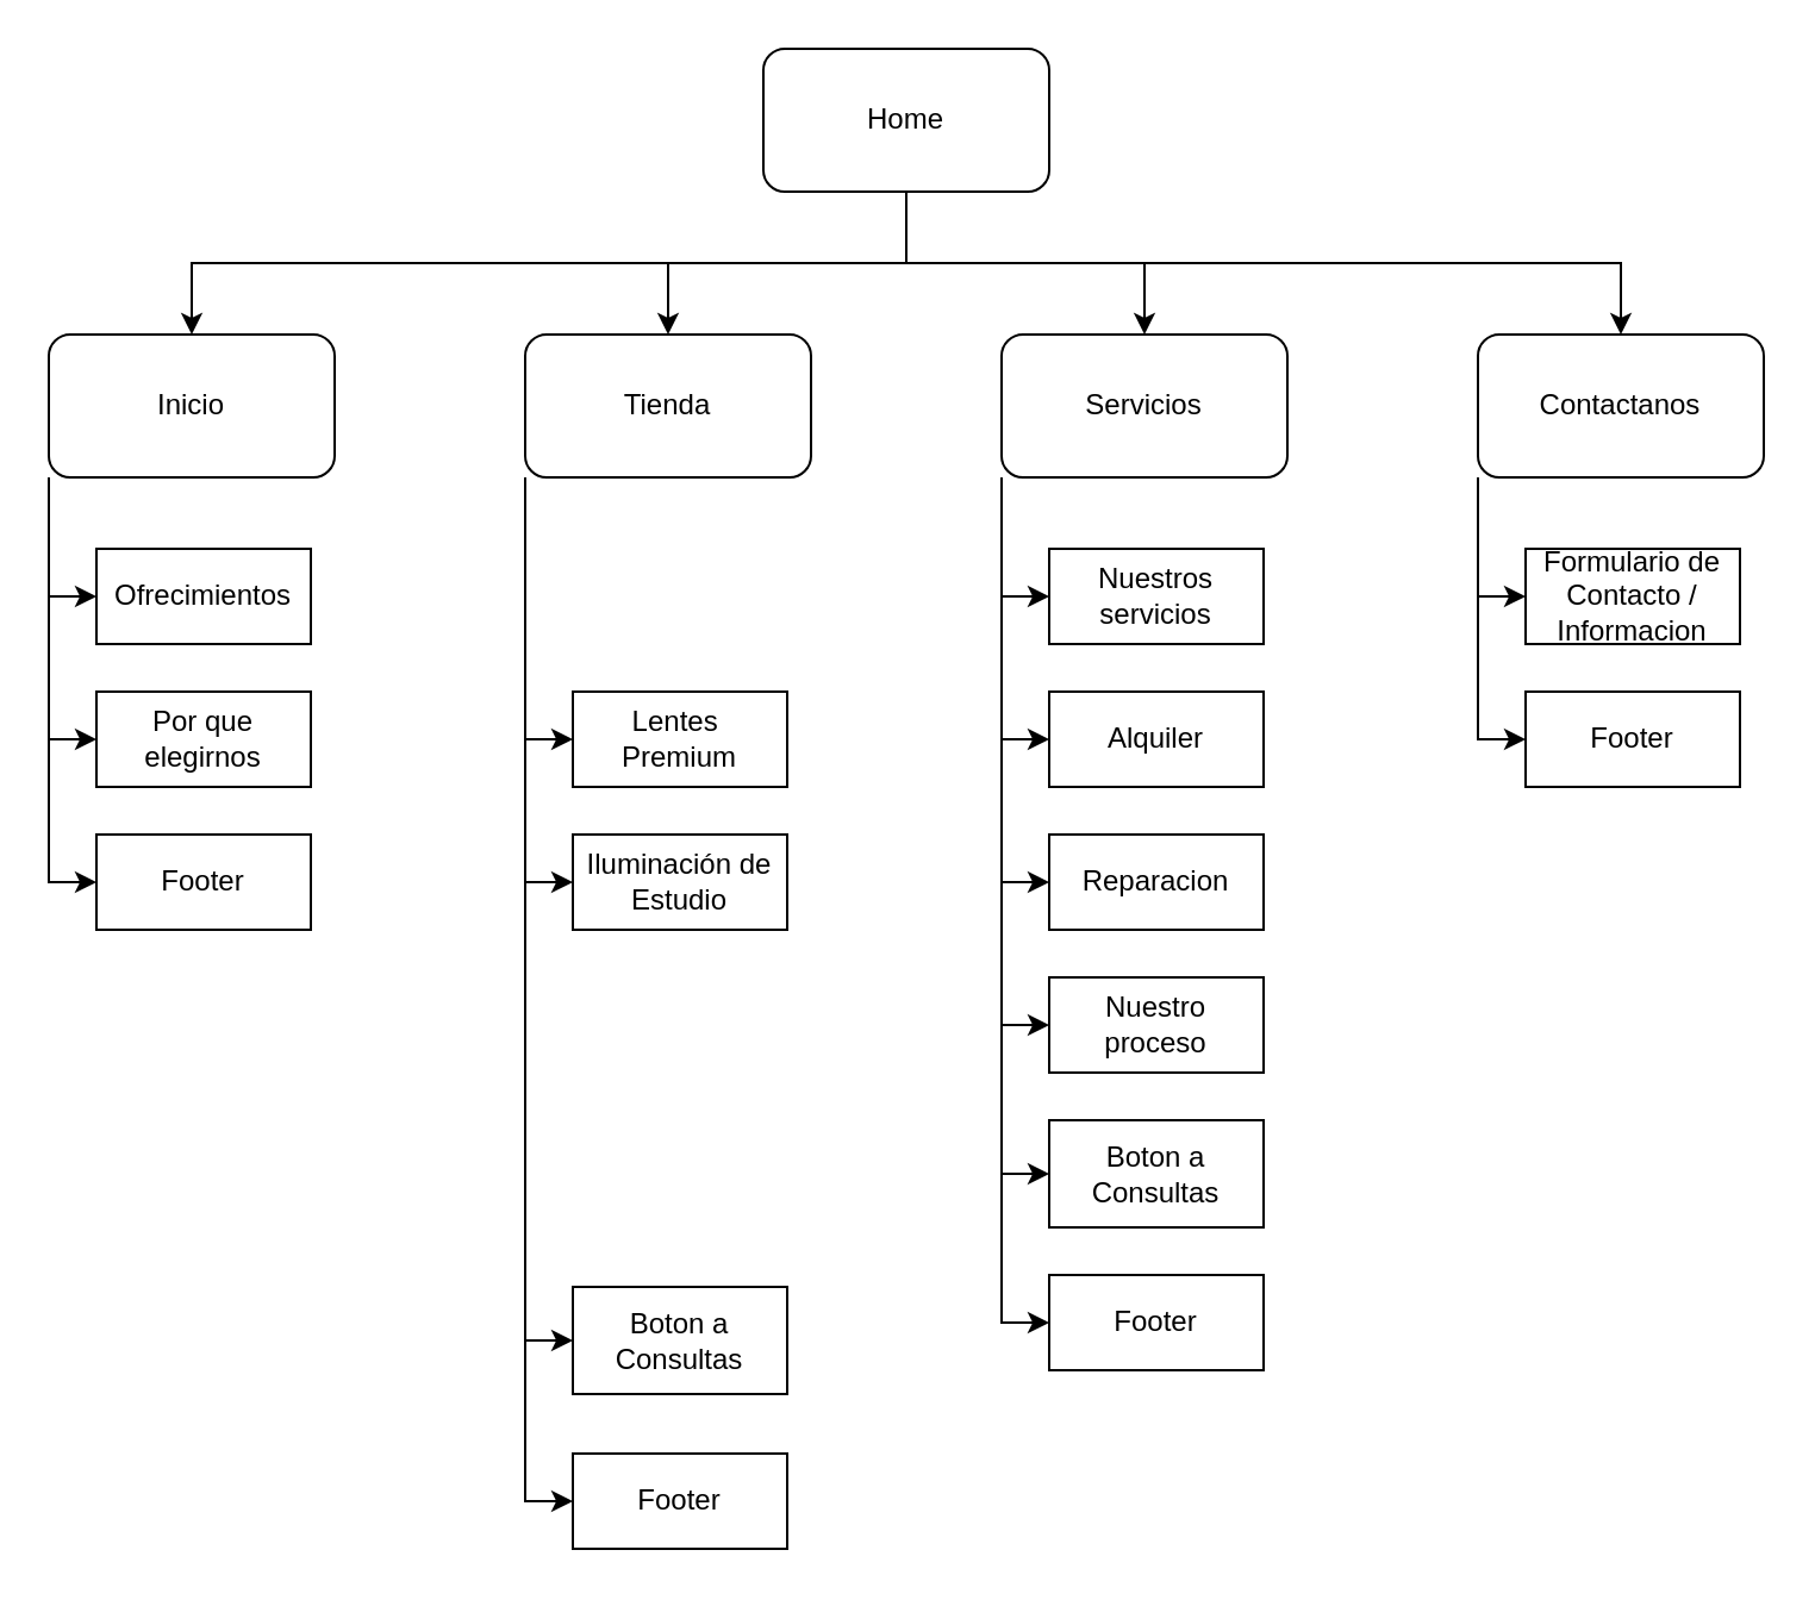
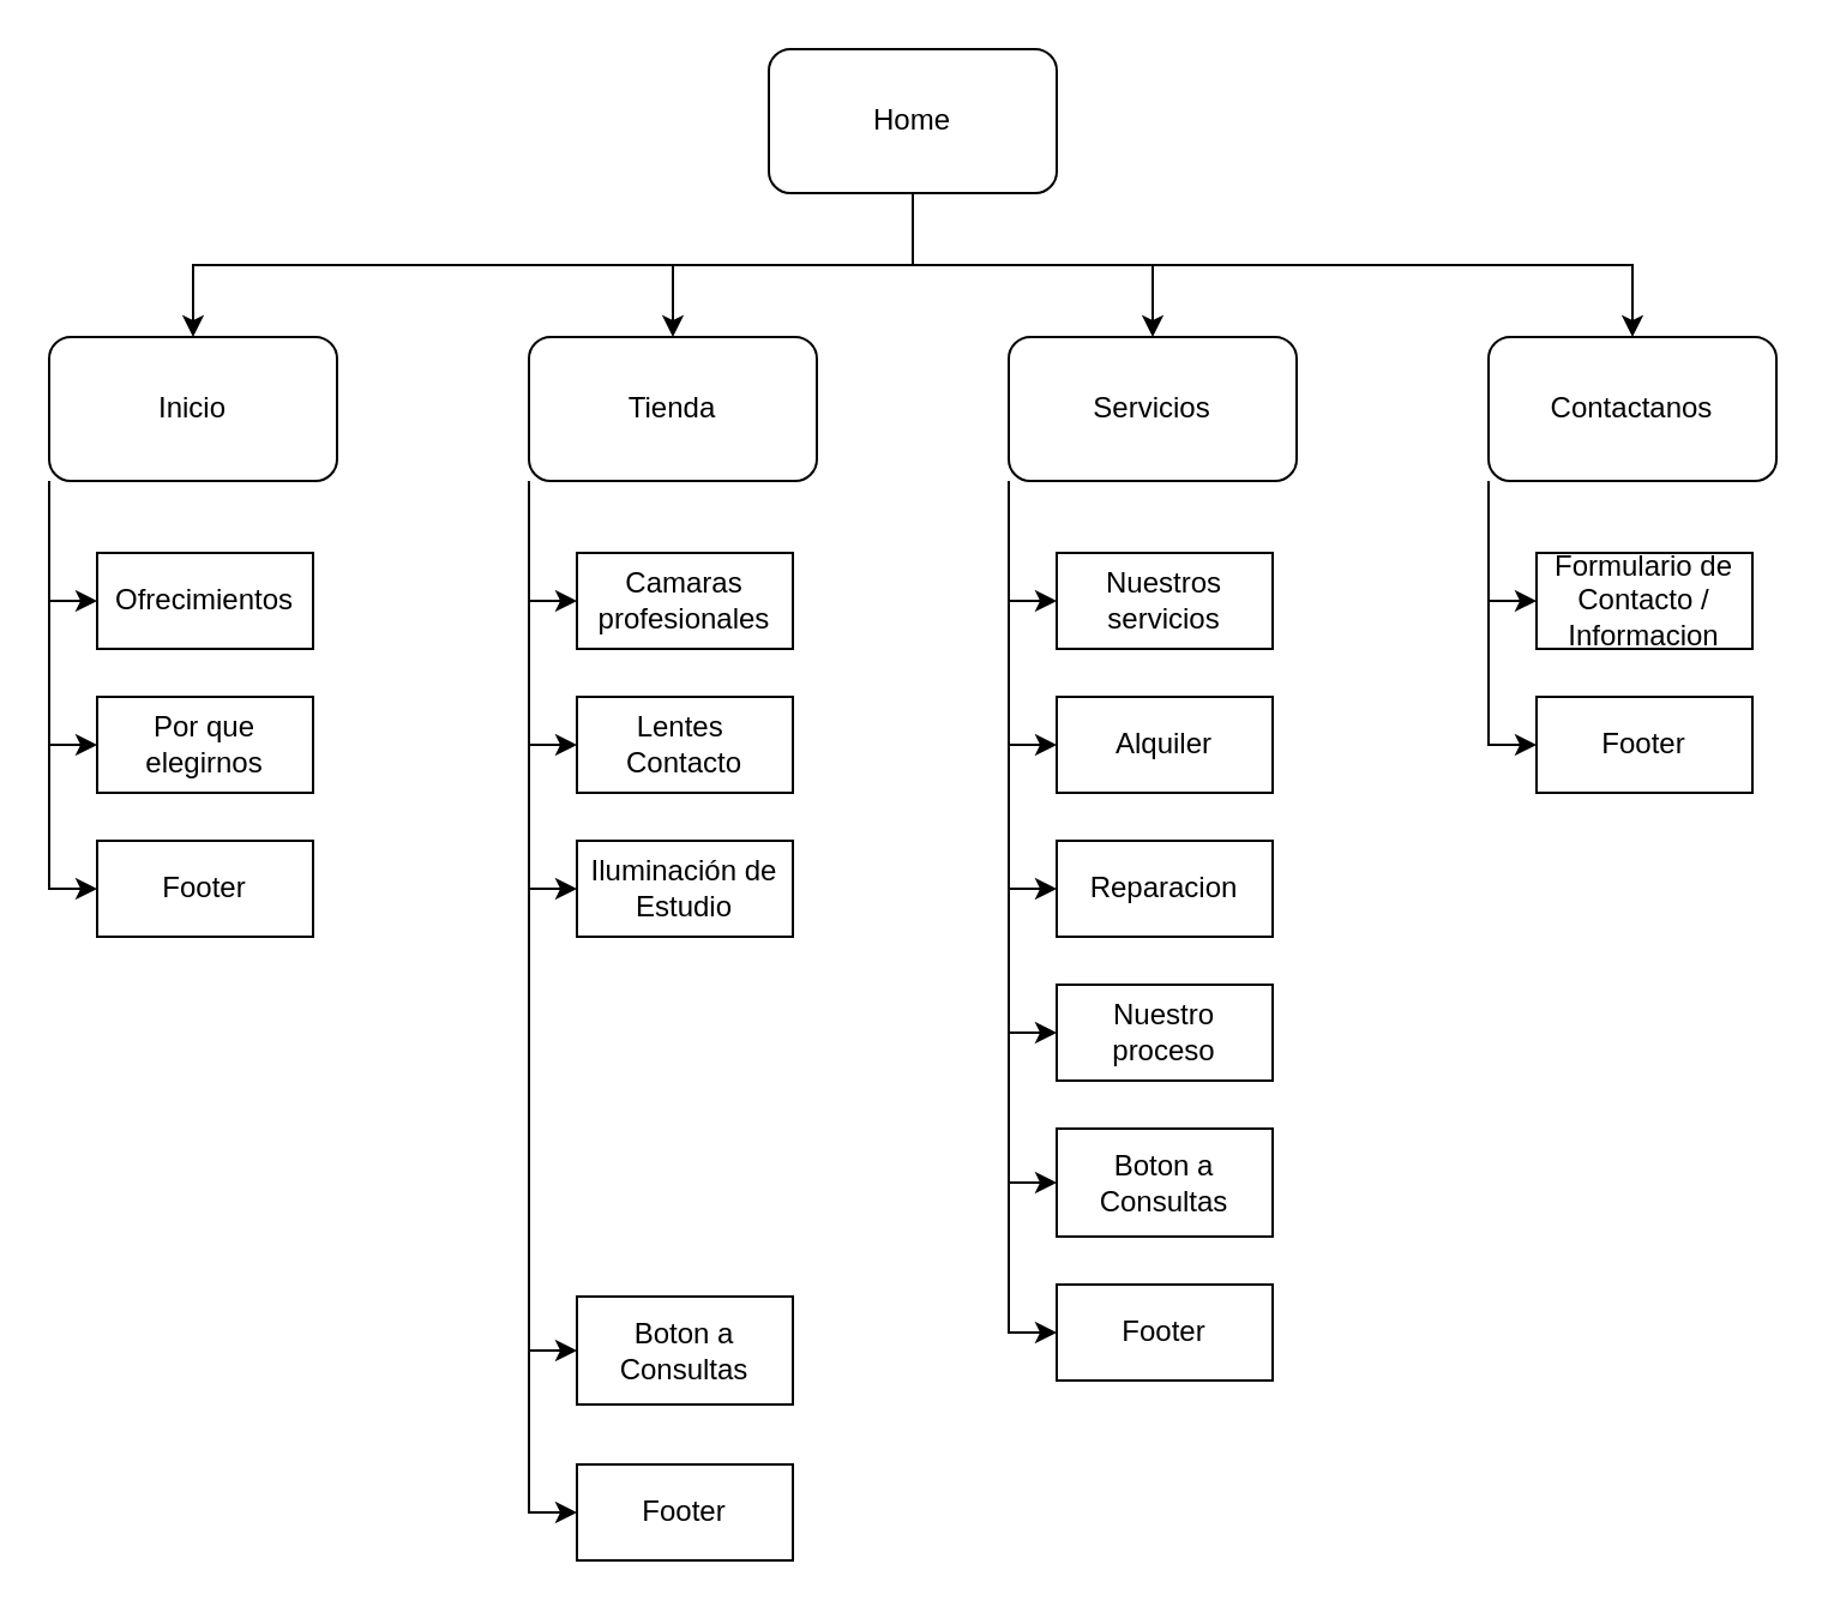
+ <mxCell id="11" style="edgeStyle=orthogonalEdgeStyle;rounded=0;orthogonalLoop=1;jettySize=auto;html=1;exitX=0;exitY=1;exitDx=0;exitDy=0;entryX=0;entryY=0.5;entryDx=0;entryDy=0;" edge="1" parent="1" source="16" target="30"><mxGeometry relative="1" as="geometry" /></mxCell>
+ <mxCell id="30" value="Camaras profesionales" style="rounded=0;whiteSpace=wrap;html=1;" vertex="1" parent="1"><mxGeometry x="240" y="230" width="90" height="40" as="geometry" /></mxCell>
- <mxCell id="31" value="Lentes&amp;nbsp;&lt;div&gt;Premium&lt;/div&gt;" style="rounded=0;whiteSpace=wrap;html=1;" vertex="1" parent="1"><mxGeometry x="240" y="290" width="90" height="40" as="geometry" /></mxCell>
+ <mxCell id="31" value="Lentes&amp;nbsp;&lt;div&gt;Contacto&lt;/div&gt;" style="rounded=0;whiteSpace=wrap;html=1;" vertex="1" parent="1"><mxGeometry x="240" y="290" width="90" height="40" as="geometry" /></mxCell>
